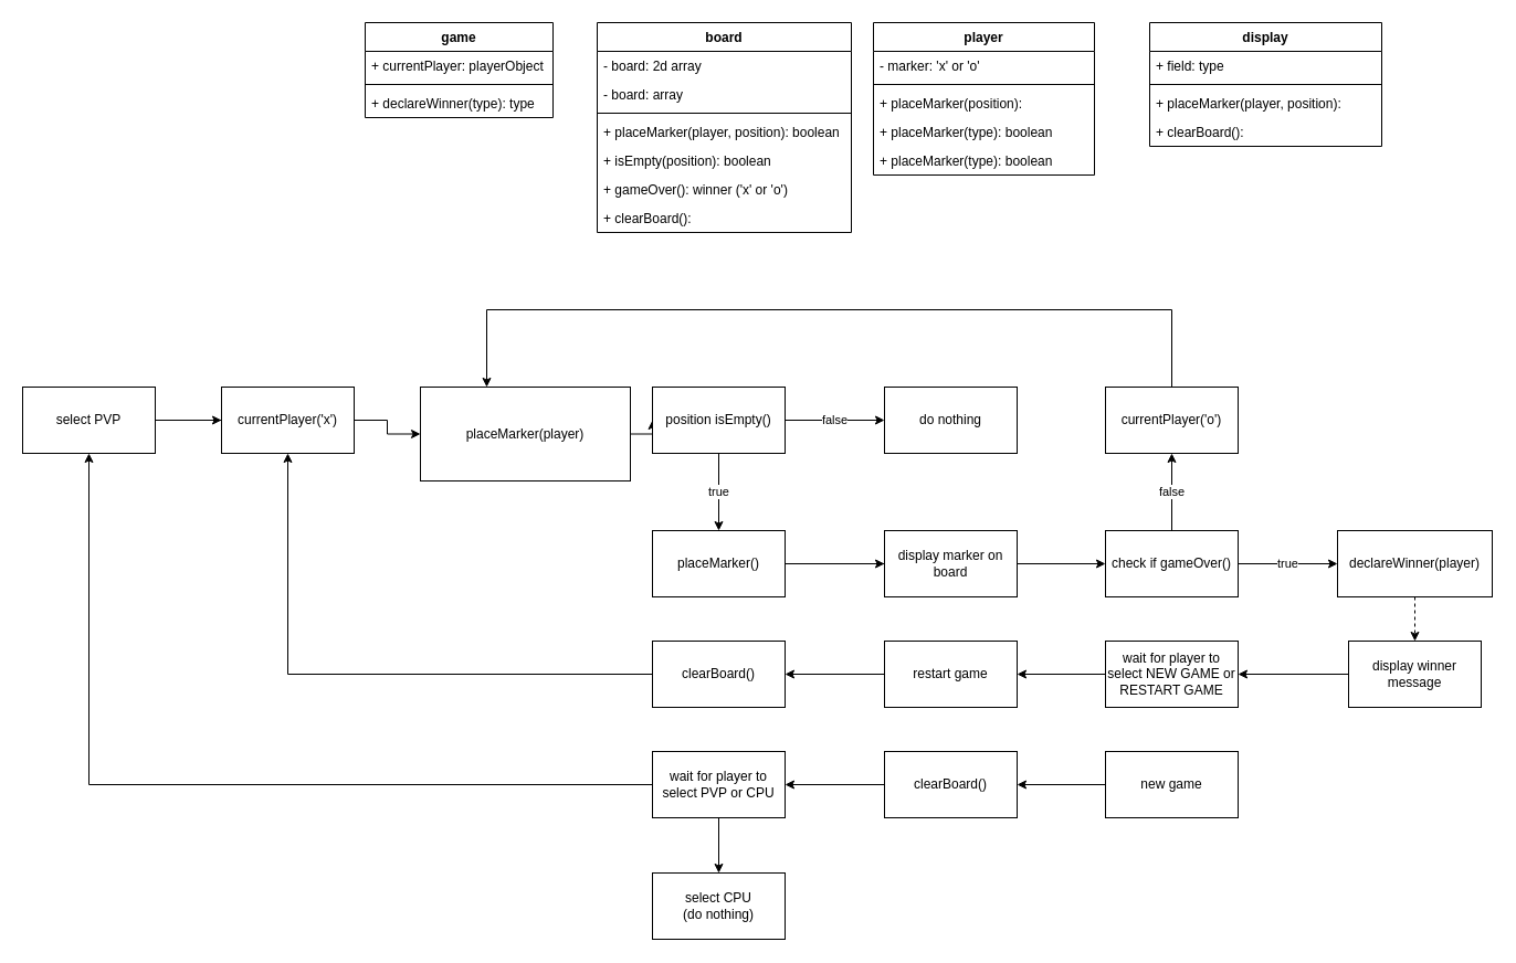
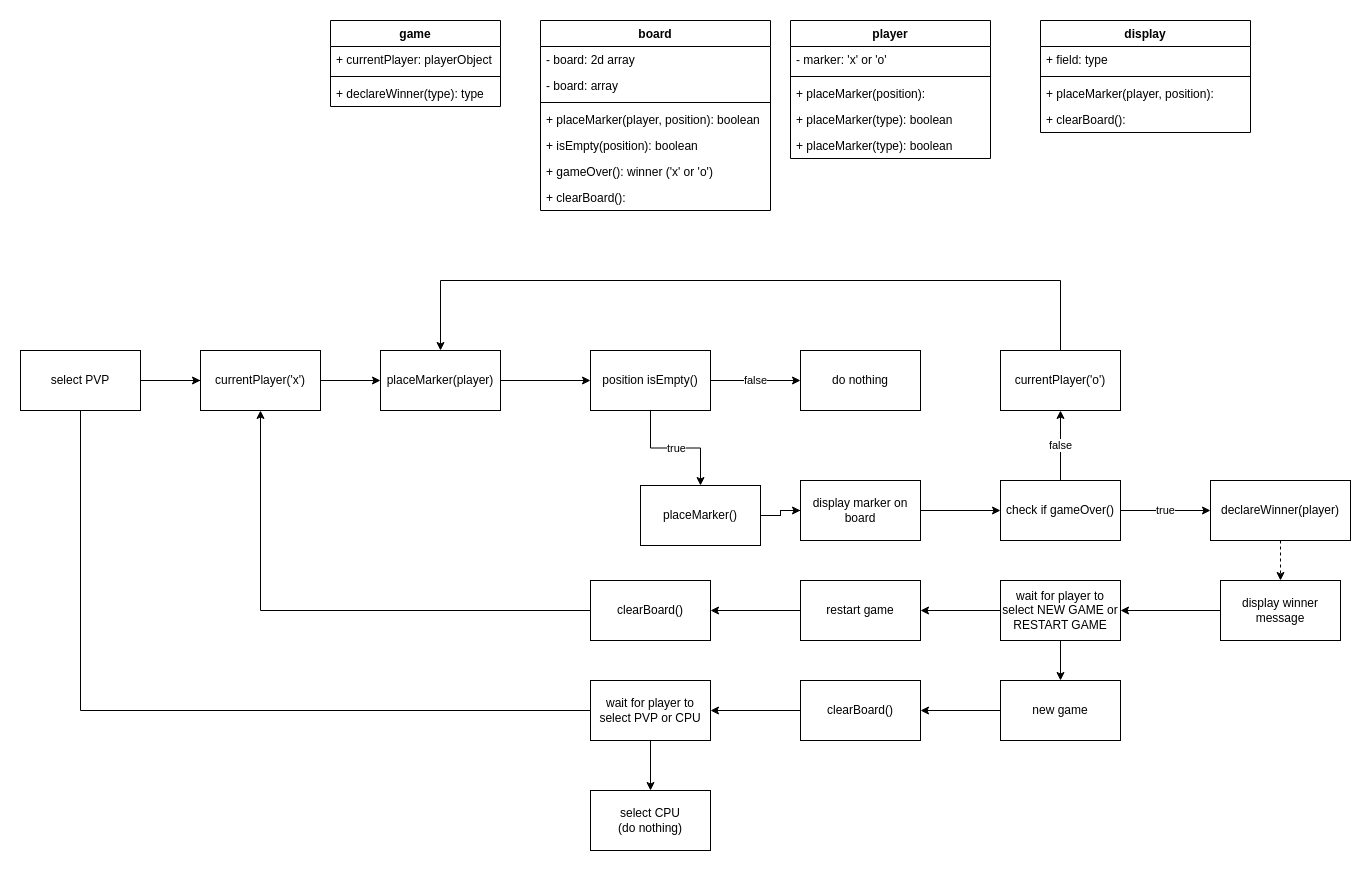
- <mxCell id="29" value="placeMarker(player)" style="rounded=0;whiteSpace=wrap;html=1;" vertex="1" parent="1"><mxGeometry x="380" y="350" width="190" height="85" as="geometry" /></mxCell>
+ <mxCell id="29" value="placeMarker(player)" style="rounded=0;whiteSpace=wrap;html=1;" vertex="1" parent="1"><mxGeometry x="380" y="350" width="120" height="60" as="geometry" /></mxCell>
- <mxCell id="61" style="edgeStyle=orthogonalEdgeStyle;rounded=0;orthogonalLoop=1;jettySize=auto;html=1;" edge="1" parent="1" source="63" target="27"><mxGeometry relative="1" as="geometry" /></mxCell>
+ <mxCell id="61" style="edgeStyle=orthogonalEdgeStyle;rounded=0;orthogonalLoop=1;jettySize=auto;html=1;endArrow=none;" edge="1" parent="1" source="63" target="27"><mxGeometry relative="1" as="geometry" /></mxCell>
- <mxCell id="35" value="placeMarker()" style="rounded=0;whiteSpace=wrap;html=1;" vertex="1" parent="1"><mxGeometry x="590" y="480" width="120" height="60" as="geometry" /></mxCell>
+ <mxCell id="35" value="placeMarker()" style="rounded=0;whiteSpace=wrap;html=1;" vertex="1" parent="1"><mxGeometry x="640" y="485" width="120" height="60" as="geometry" /></mxCell>
+ <mxCell id="51" value="" style="edgeStyle=orthogonalEdgeStyle;rounded=0;orthogonalLoop=1;jettySize=auto;html=1;" edge="1" parent="1" source="52" target="58"><mxGeometry relative="1" as="geometry" /></mxCell>
